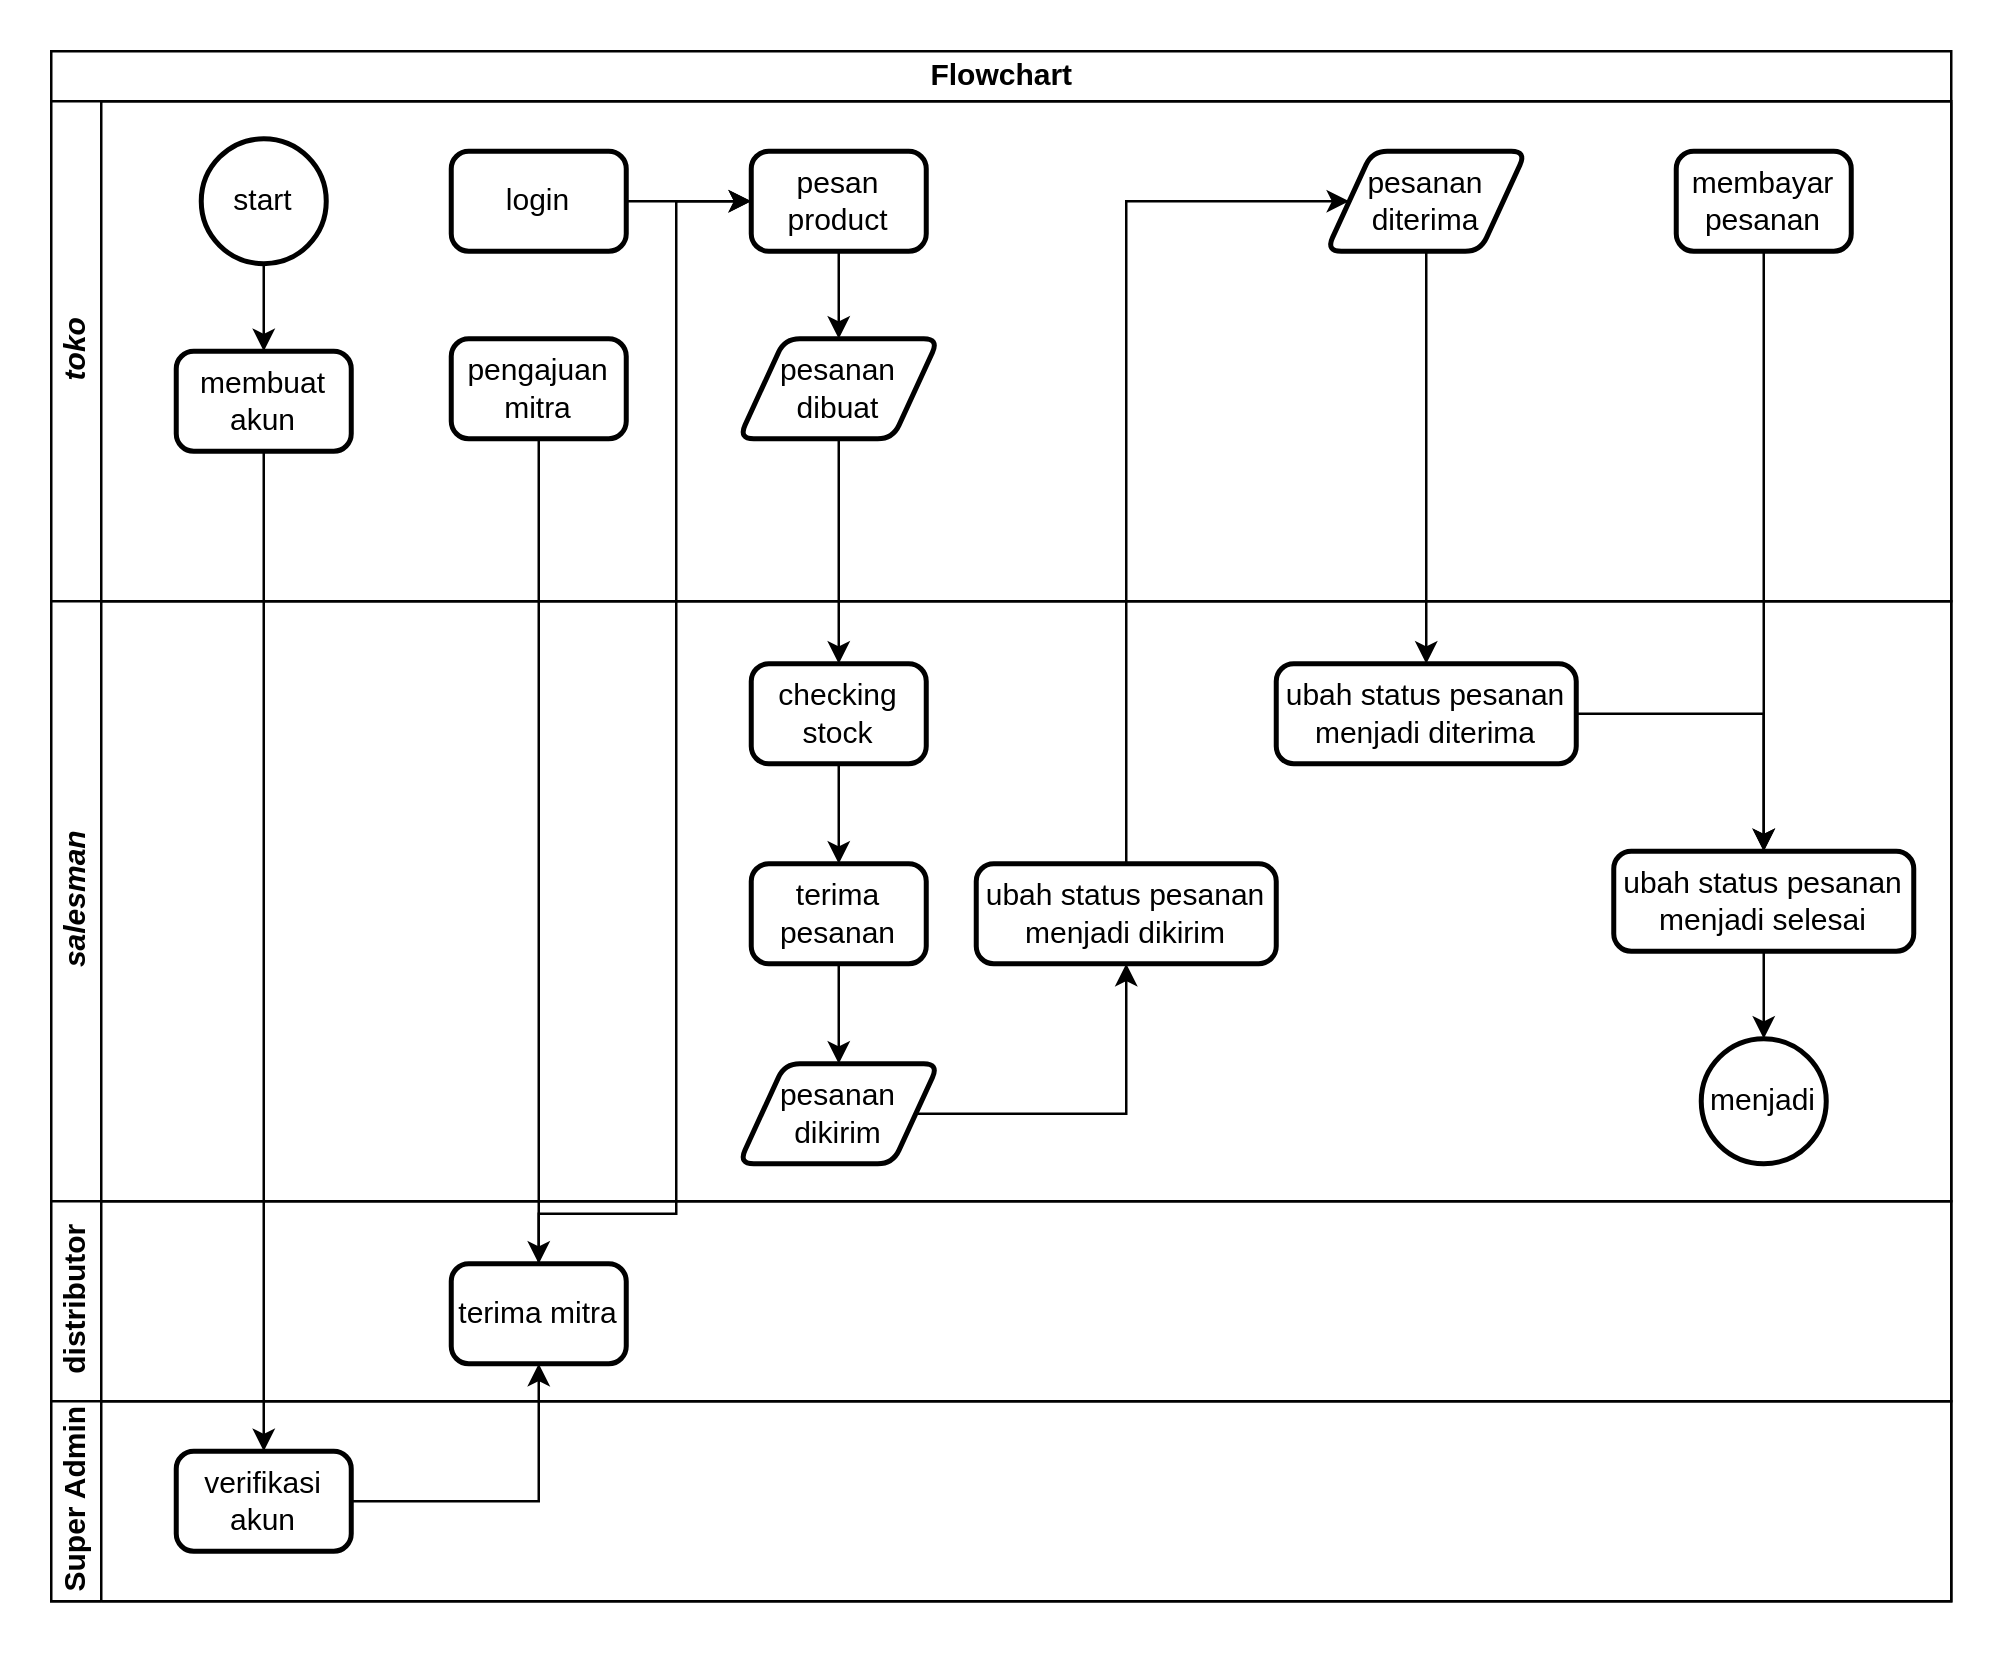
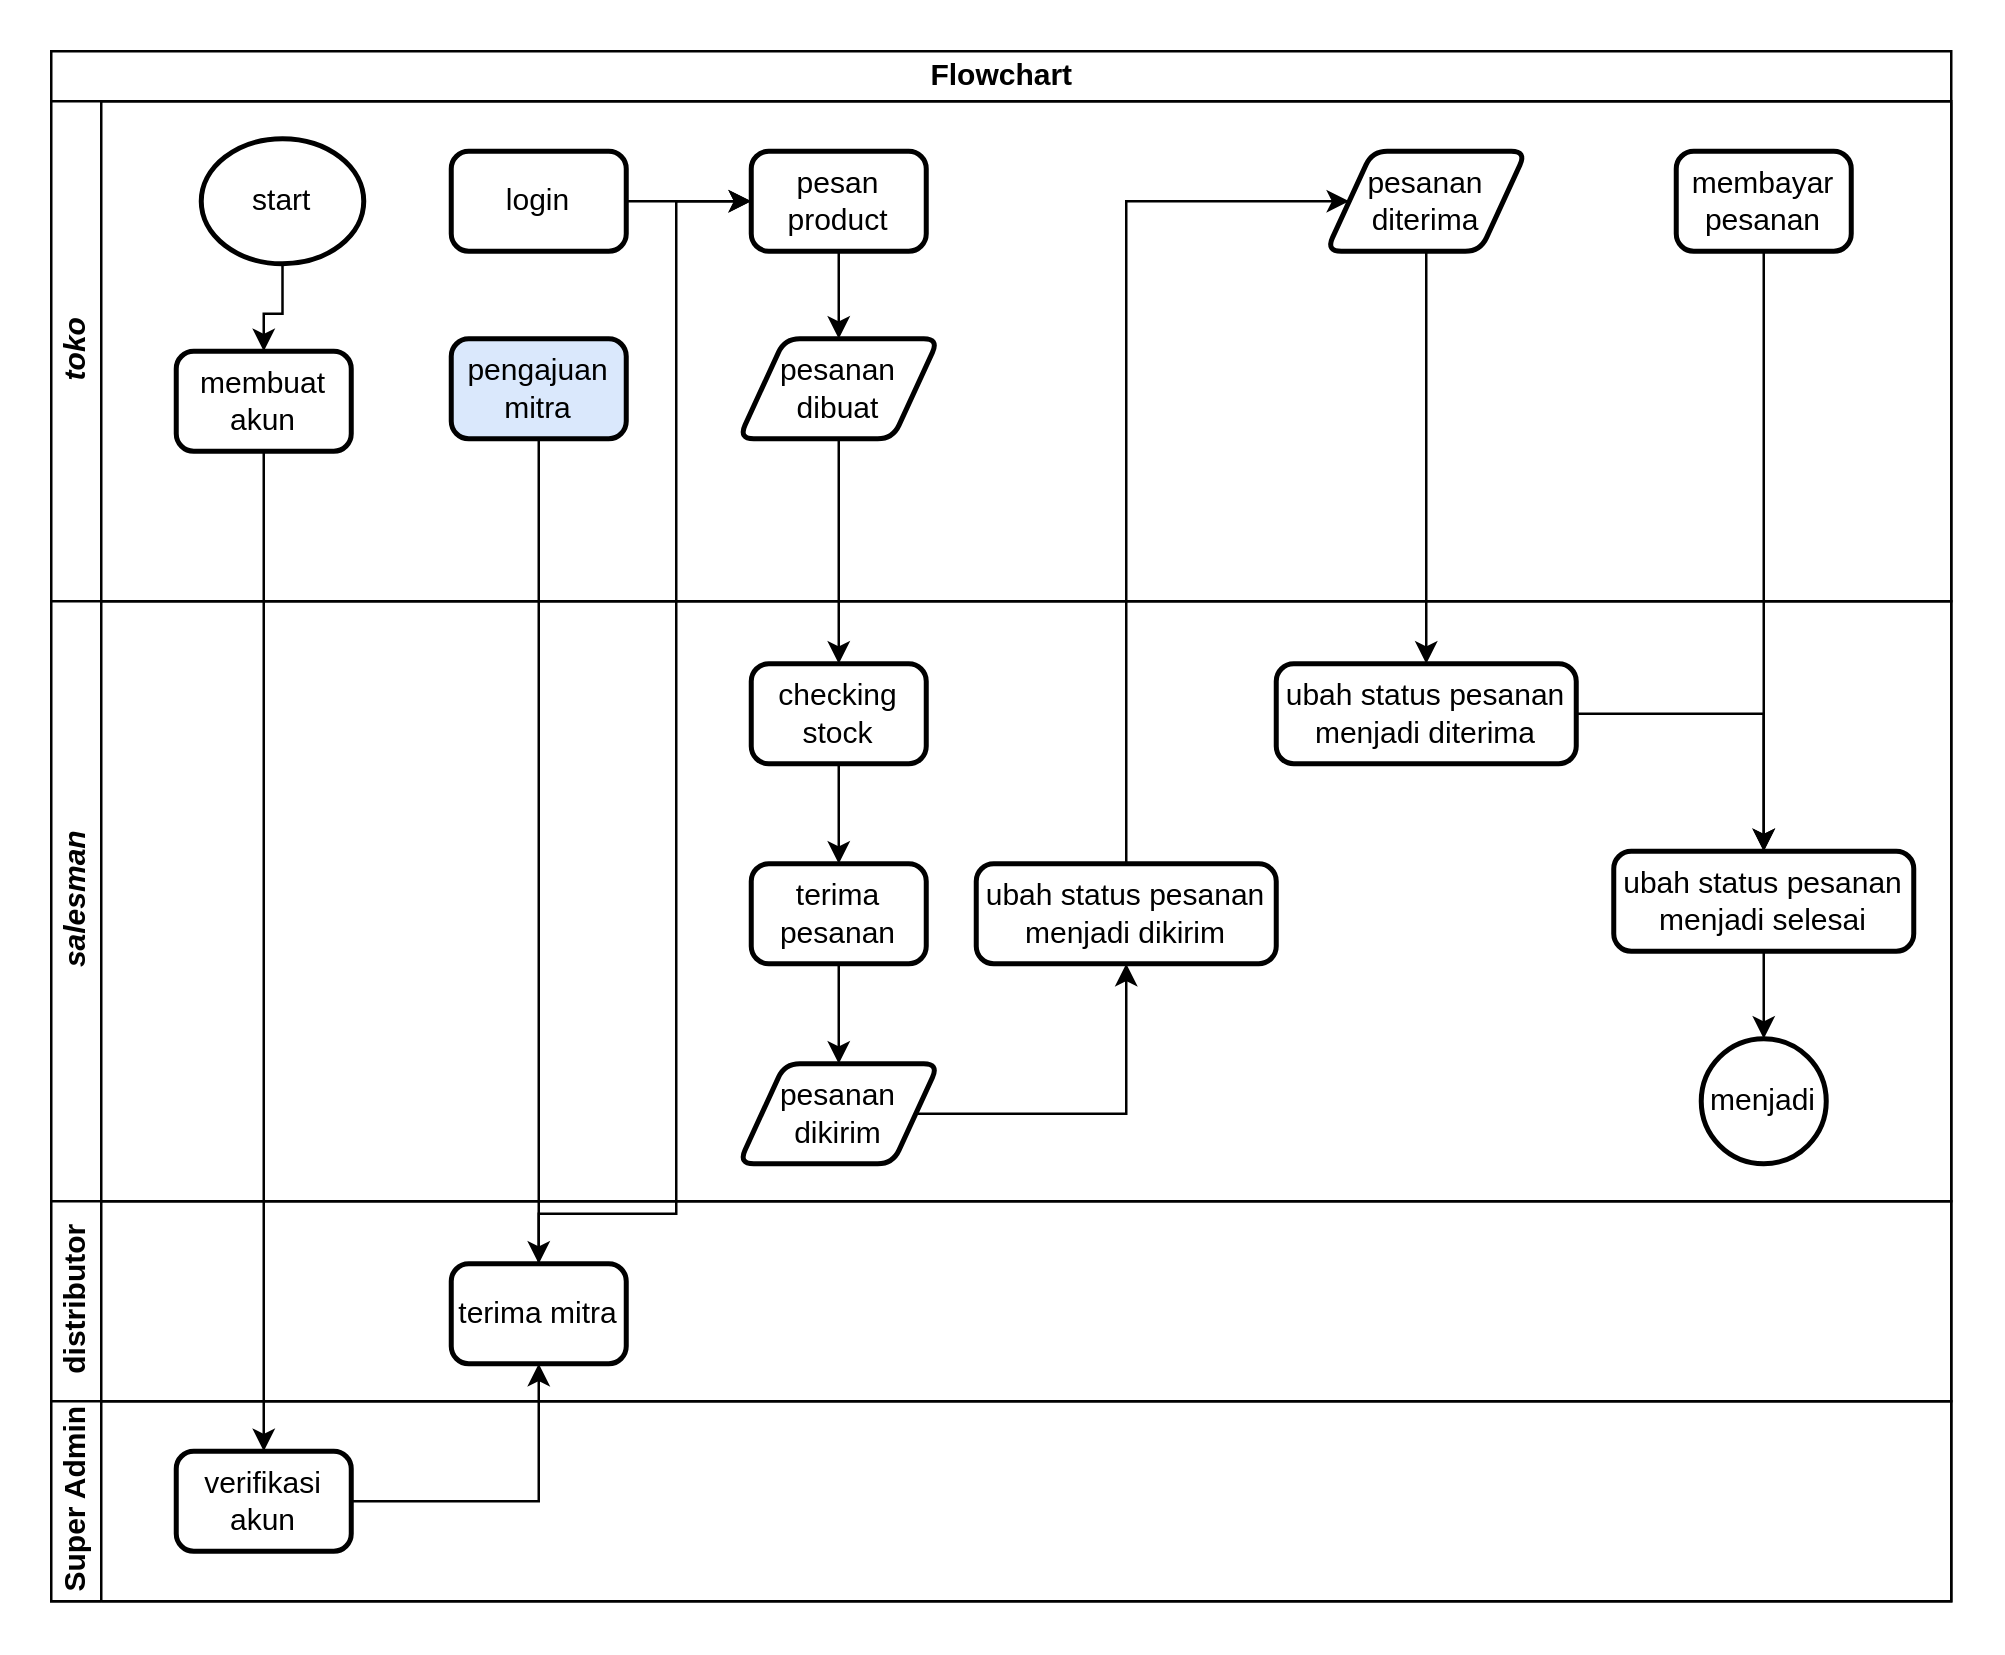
- <mxCell id="10" value="start" style="strokeWidth=2;html=1;shape=mxgraph.flowchart.start_2;whiteSpace=wrap;" parent="8" vertex="1"><mxGeometry x="60" y="15" width="50" height="50" as="geometry" /></mxCell>
+ <mxCell id="10" value="start" style="strokeWidth=2;html=1;shape=mxgraph.flowchart.start_2;whiteSpace=wrap;" parent="8" vertex="1"><mxGeometry x="60" y="15" width="65" height="50" as="geometry" /></mxCell>
- <mxCell id="14" value="pengajuan mitra" style="rounded=1;whiteSpace=wrap;html=1;absoluteArcSize=1;arcSize=14;strokeWidth=2;" parent="8" vertex="1"><mxGeometry x="160" y="95" width="70" height="40" as="geometry" /></mxCell>
+ <mxCell id="14" value="pengajuan mitra" style="rounded=1;whiteSpace=wrap;html=1;absoluteArcSize=1;arcSize=14;strokeWidth=2;fillColor=#dae8fc;" parent="8" vertex="1"><mxGeometry x="160" y="95" width="70" height="40" as="geometry" /></mxCell>
